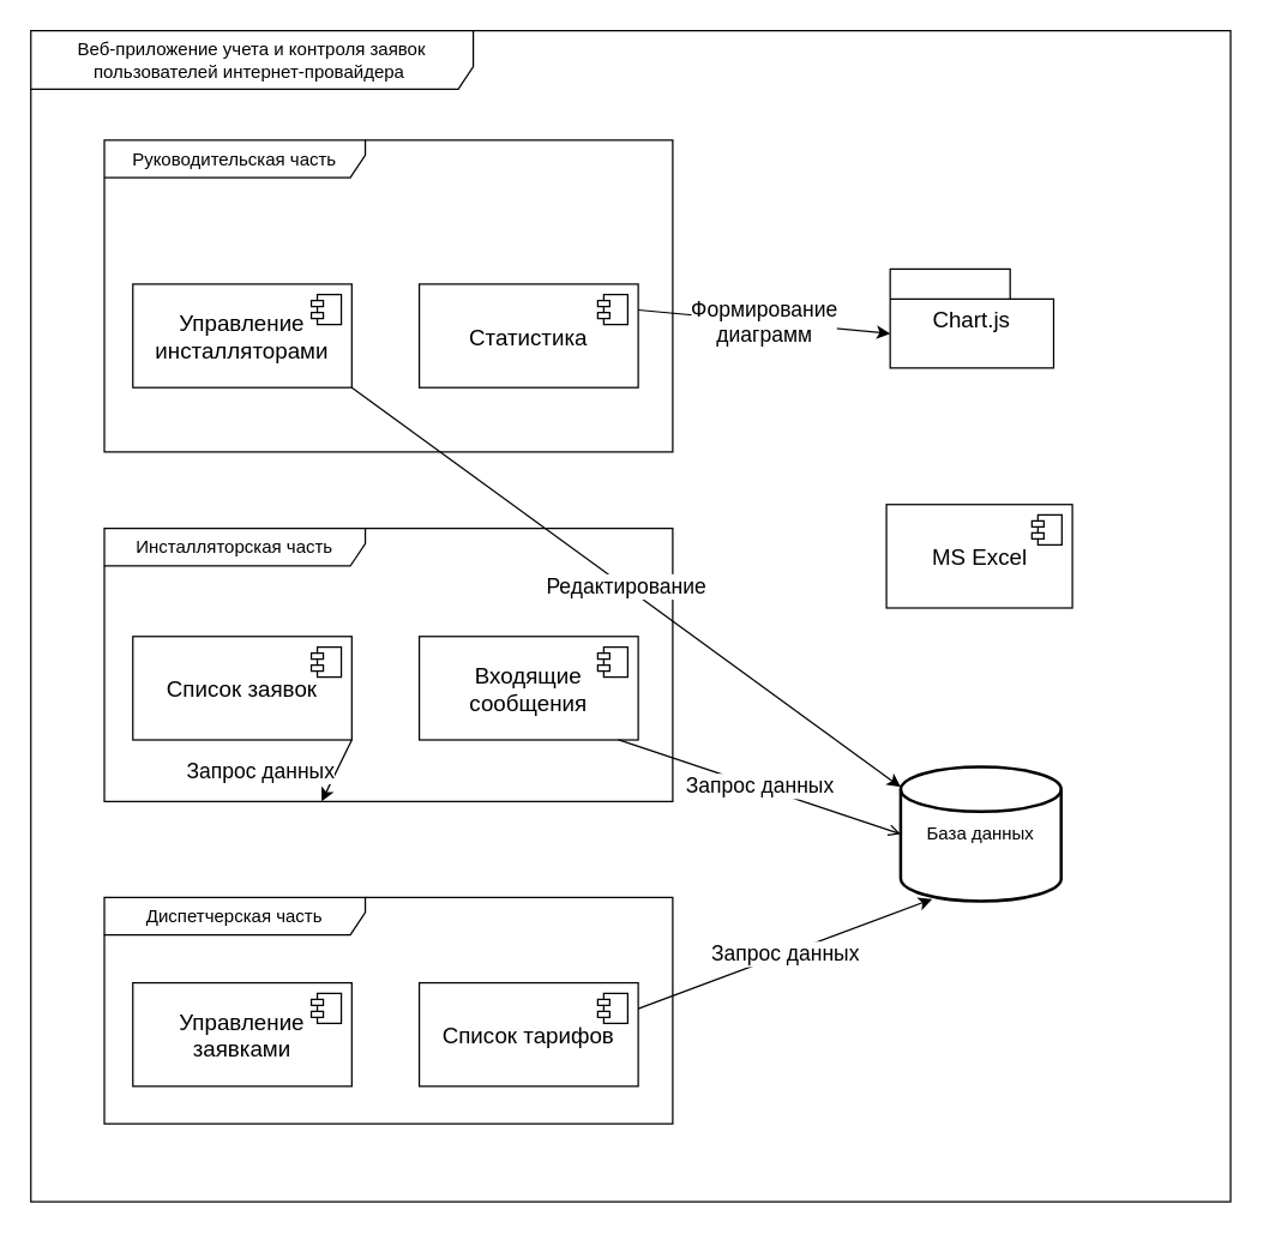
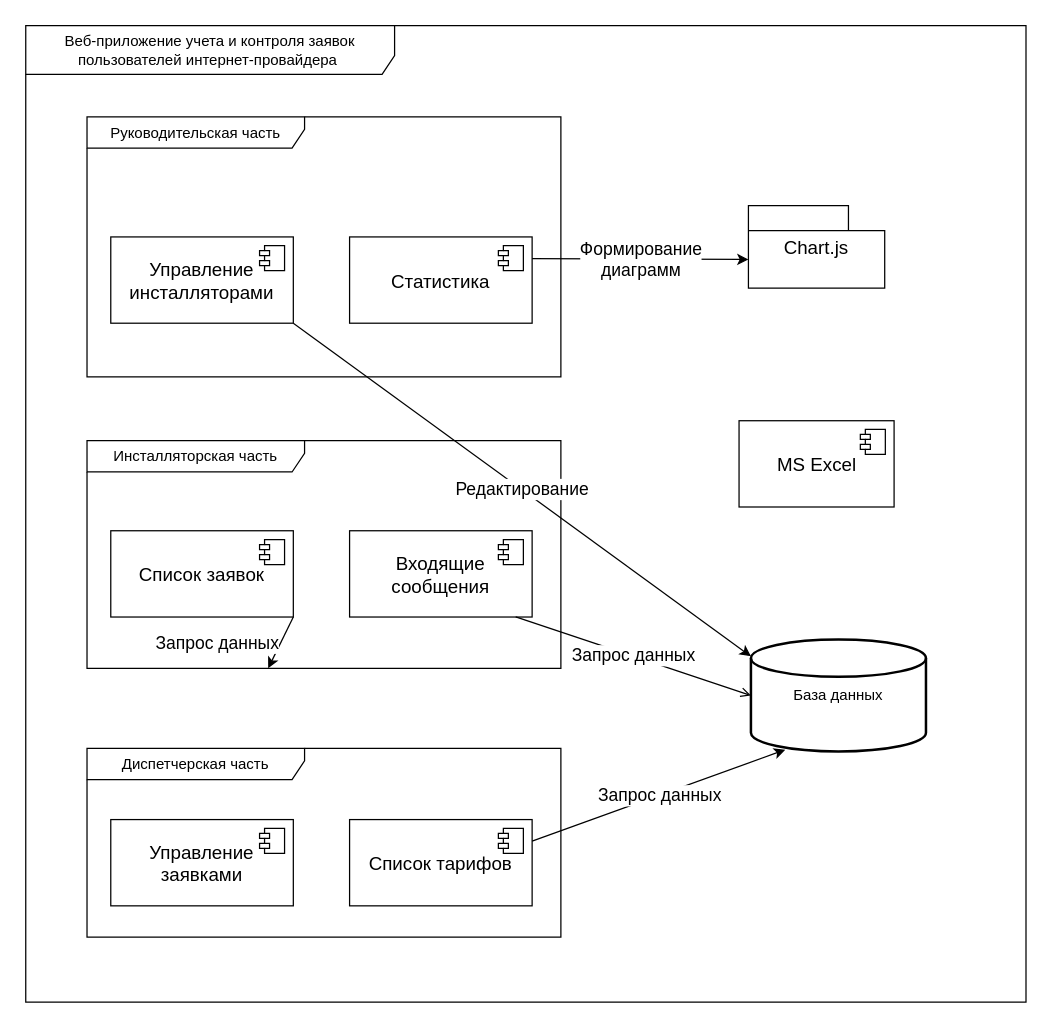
- <mxCell id="6" value="Chart.js" style="shape=folder;tabWidth=80;tabHeight=20;tabPosition=left;html=1;whiteSpace=wrap;align=center;fontSize=15;" vertex="1" parent="1"><mxGeometry x="593" y="179" width="109" height="66" as="geometry" /></mxCell>
+ <mxCell id="6" value="Chart.js" style="shape=folder;tabWidth=80;tabHeight=20;tabPosition=left;html=1;whiteSpace=wrap;align=center;fontSize=15;" vertex="1" parent="1"><mxGeometry x="598" y="164" width="109" height="66" as="geometry" /></mxCell>
- <mxCell id="5" value="База данных" style="strokeWidth=2;html=1;shape=mxgraph.flowchart.database;whiteSpace=wrap;fontSize=12;" vertex="1" parent="1"><mxGeometry x="600" y="511" width="107" height="89.5" as="geometry" /></mxCell>
+ <mxCell id="5" value="База данных" style="strokeWidth=2;html=1;shape=mxgraph.flowchart.database;whiteSpace=wrap;fontSize=12;" vertex="1" parent="1"><mxGeometry x="600" y="511" width="140" height="89.5" as="geometry" /></mxCell>
